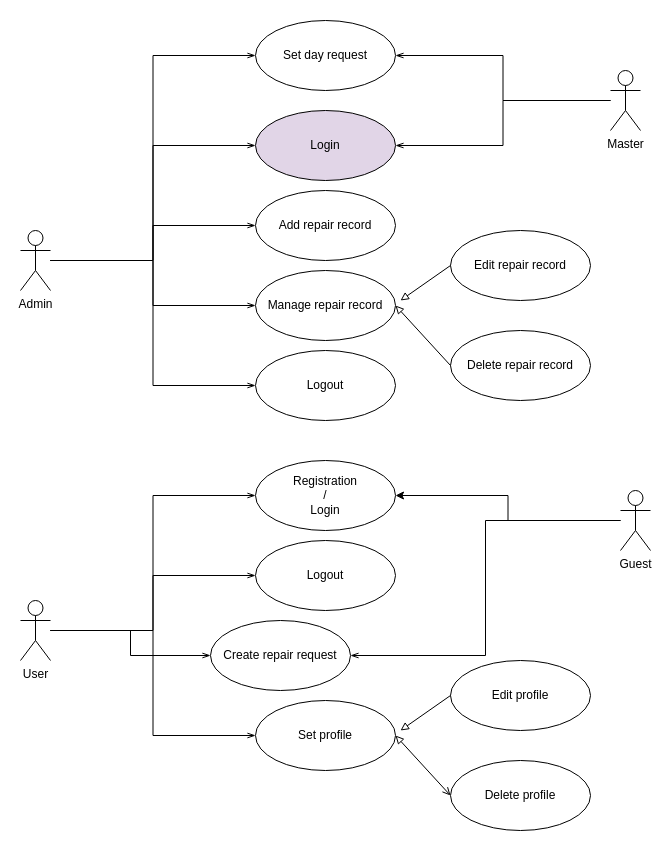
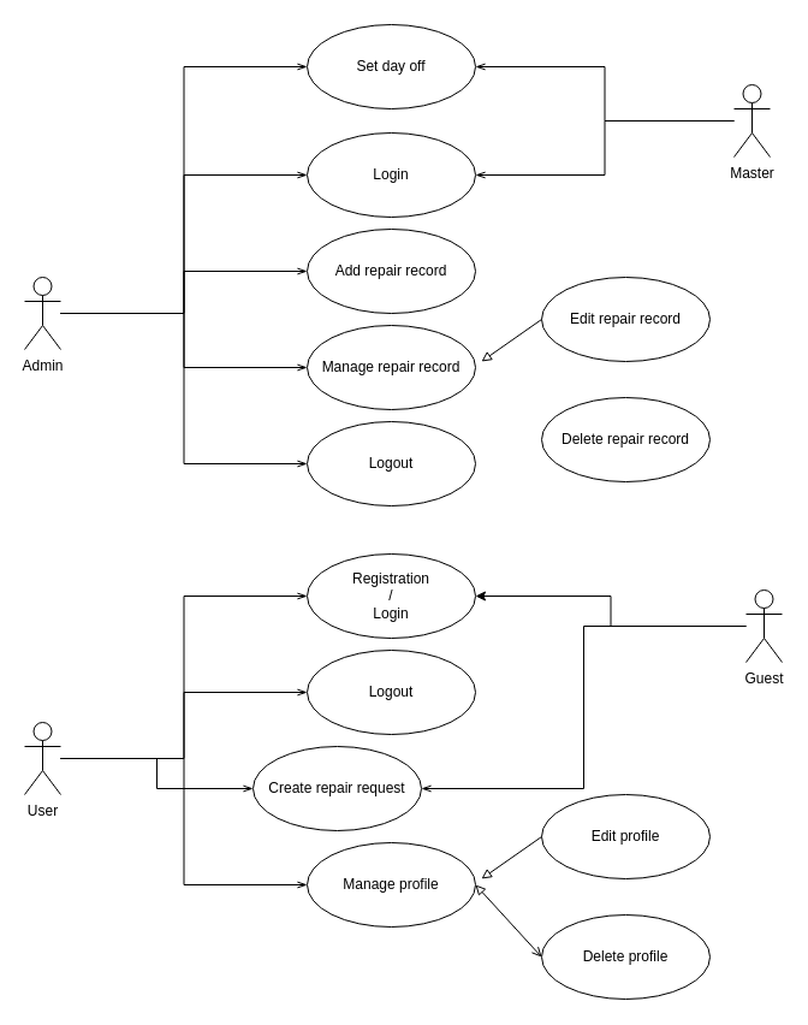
- <mxCell id="35" value="Set day request" style="ellipse;whiteSpace=wrap;html=1;" parent="1" vertex="1"><mxGeometry x="255" y="20" width="140" height="70" as="geometry" /></mxCell>
+ <mxCell id="35" value="Set day off" style="ellipse;whiteSpace=wrap;html=1;" parent="1" vertex="1"><mxGeometry x="255" y="20" width="140" height="70" as="geometry" /></mxCell>
- <mxCell id="34" value="Login" style="ellipse;whiteSpace=wrap;html=1;fillColor=#e1d5e7;" parent="1" vertex="1"><mxGeometry x="255" y="110" width="140" height="70" as="geometry" /></mxCell>
+ <mxCell id="34" value="Login" style="ellipse;whiteSpace=wrap;html=1;" parent="1" vertex="1"><mxGeometry x="255" y="110" width="140" height="70" as="geometry" /></mxCell>
- <mxCell id="24" value="" style="endArrow=none;startArrow=block;html=1;endFill=0;entryX=0;entryY=0.5;entryDx=0;entryDy=0;startFill=0;exitX=1;exitY=0.5;exitDx=0;exitDy=0;" parent="1" source="20" target="22" edge="1"><mxGeometry width="50" height="50" relative="1" as="geometry"><mxPoint x="390" y="290" as="sourcePoint" /><mxPoint x="470" y="255" as="targetPoint" /></mxGeometry></mxCell>
- <mxCell id="28" value="Set profile" style="ellipse;whiteSpace=wrap;html=1;" parent="1" vertex="1"><mxGeometry x="255" y="700" width="140" height="70" as="geometry" /></mxCell>
+ <mxCell id="28" value="Manage profile" style="ellipse;whiteSpace=wrap;html=1;" parent="1" vertex="1"><mxGeometry x="255" y="700" width="140" height="70" as="geometry" /></mxCell>
